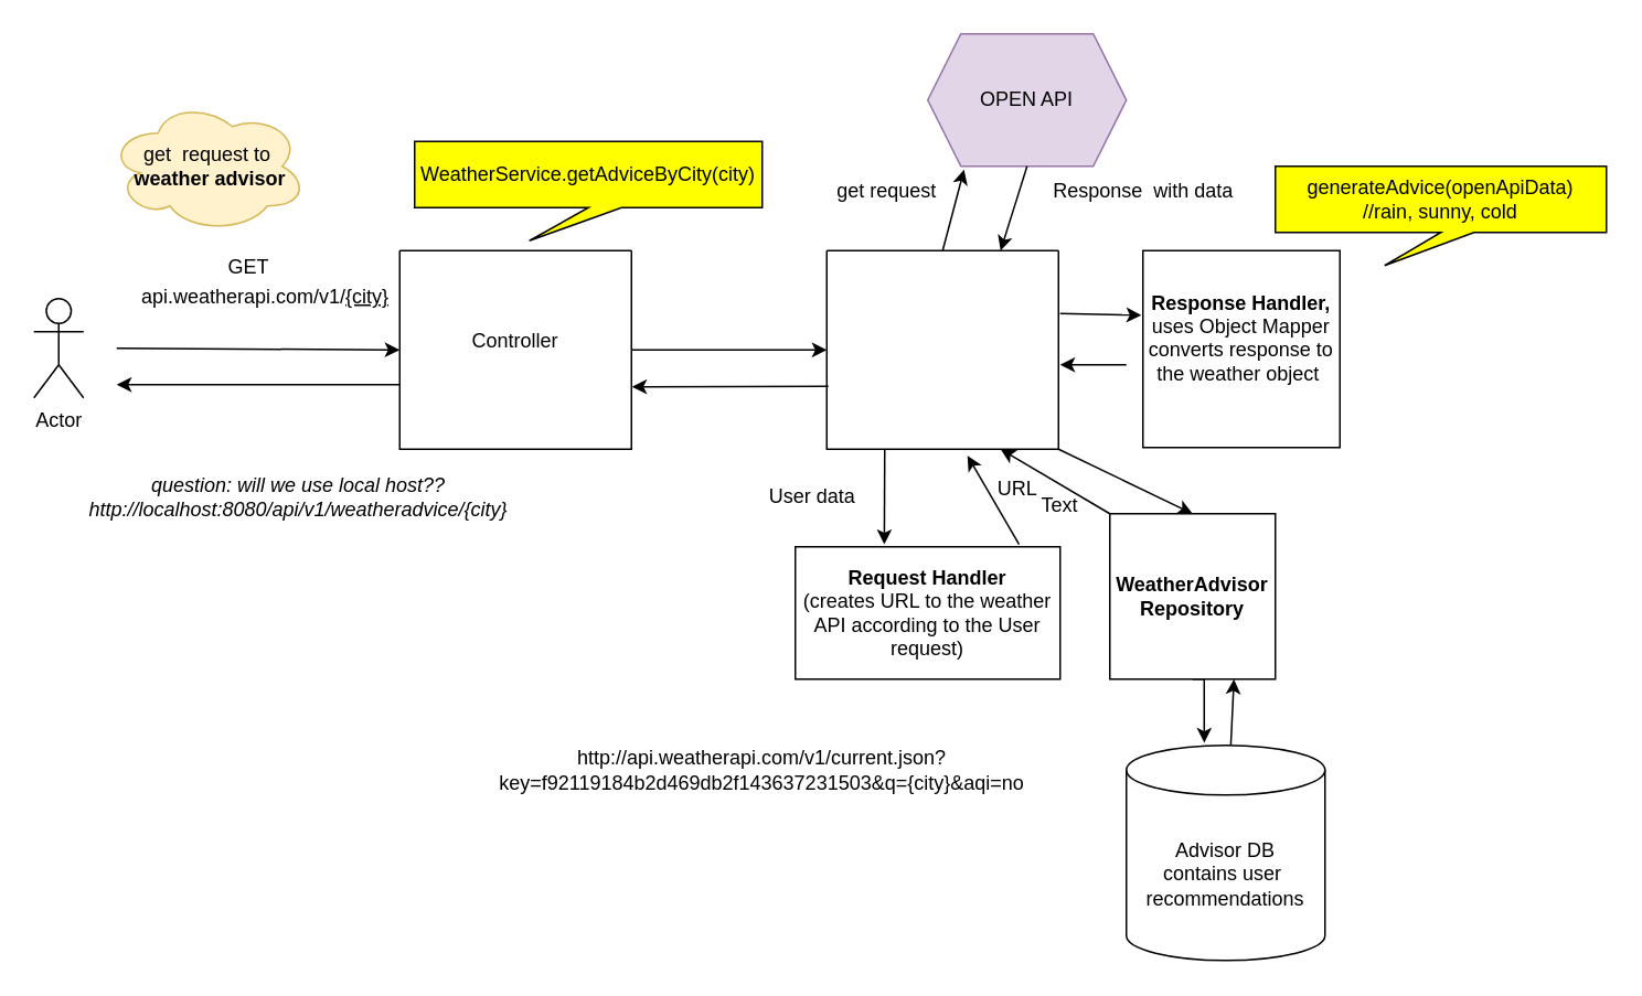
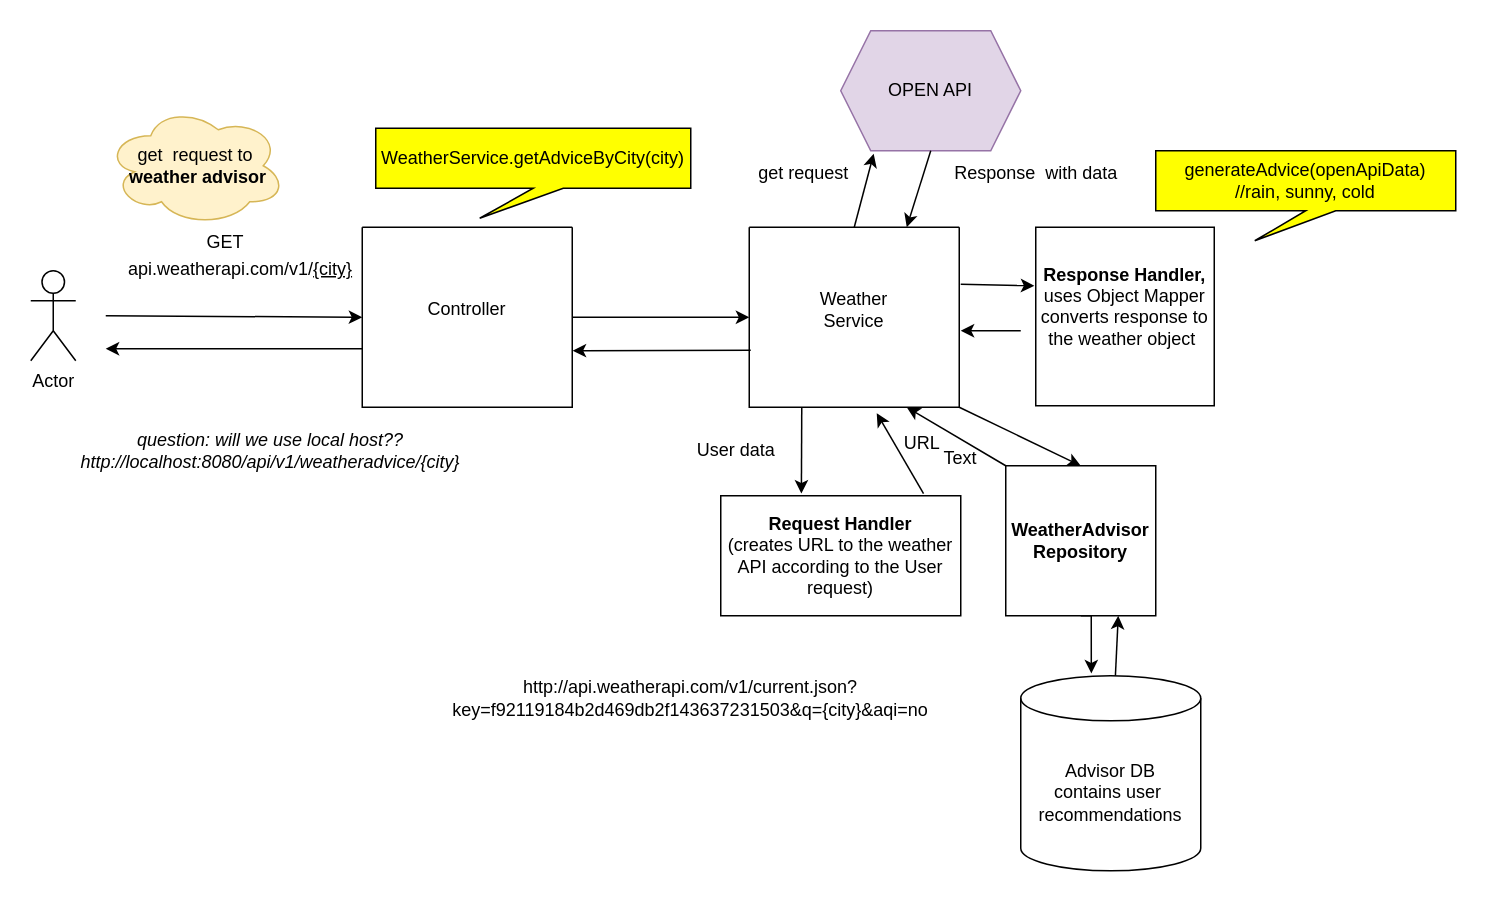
- <mxCell id="14" value="get &amp;nbsp;request to &amp;nbsp;&lt;b&gt;weather advisor&lt;/b&gt;" style="ellipse;shape=cloud;whiteSpace=wrap;html=1;fillColor=#fff2cc;strokeColor=#d6b656;" parent="1" vertex="1"><mxGeometry x="65" y="60" width="120" height="80" as="geometry" /></mxCell>
+ <mxCell id="14" value="get &amp;nbsp;request to &amp;nbsp;&lt;b&gt;weather advisor&lt;/b&gt;" style="ellipse;shape=cloud;whiteSpace=wrap;html=1;fillColor=#fff2cc;strokeColor=#d6b656;" parent="1" vertex="1"><mxGeometry x="70" y="70" width="120" height="80" as="geometry" /></mxCell>
+ <mxCell id="6" value="Weather Service" style="text;html=1;strokeColor=none;fillColor=none;align=center;verticalAlign=middle;whiteSpace=wrap;rounded=0;" parent="5" vertex="1"><mxGeometry x="40" y="40" width="60" height="30" as="geometry" /></mxCell>
